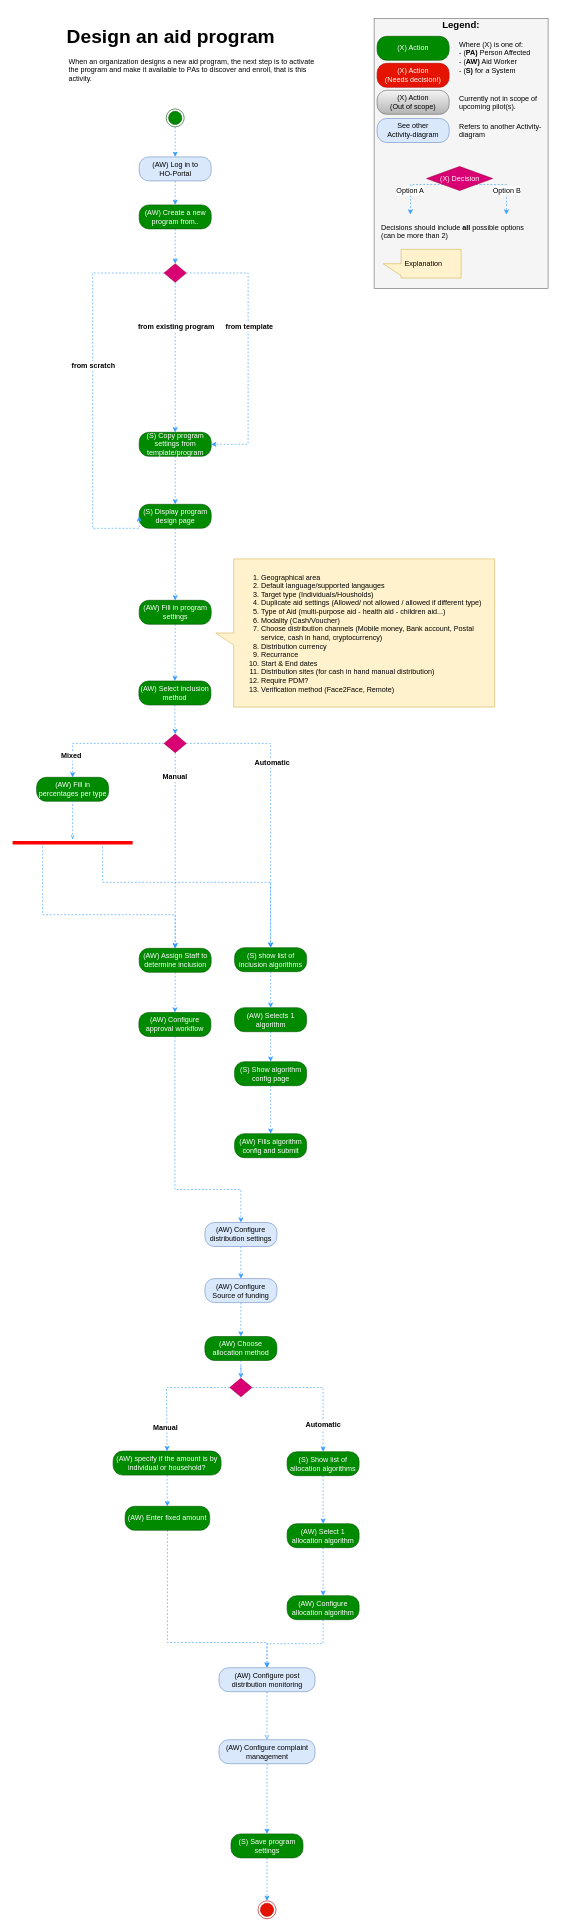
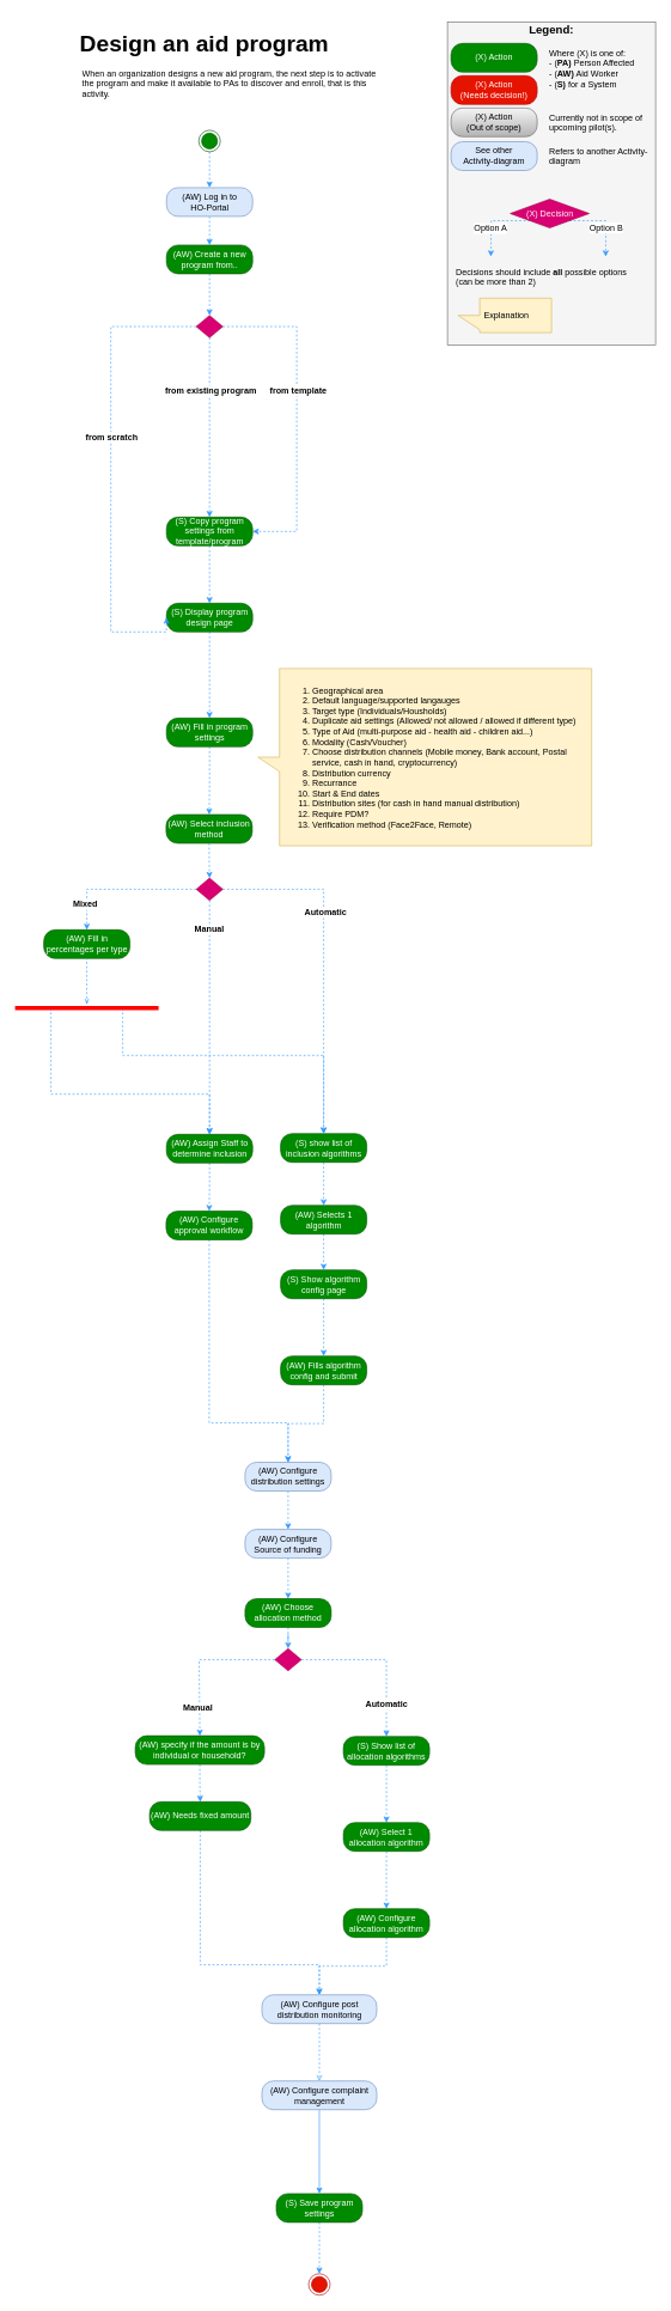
+ <mxCell id="57" style="edgeStyle=orthogonalEdgeStyle;rounded=0;orthogonalLoop=1;jettySize=auto;html=1;entryX=0.5;entryY=0;entryDx=0;entryDy=0;dashed=1;endArrow=classic;strokeColor=#3399FF;fontColor=#000000;fontStyle=1;" parent="1" source="58" target="67" edge="1"><mxGeometry relative="1" as="geometry"><mxPoint x="451.333" y="1984.833" as="targetPoint" /></mxGeometry></mxCell>
- <mxCell id="91" value="(AW) Enter fixed amount" style="rounded=1;whiteSpace=wrap;html=1;arcSize=40;fillColor=#008a00;strokeColor=#005700;fontColor=#ffffff;" vertex="1" parent="1"><mxGeometry x="208" y="2510" width="141" height="40" as="geometry" /></mxCell>
+ <mxCell id="91" value="(AW) Needs fixed amount" style="rounded=1;whiteSpace=wrap;html=1;arcSize=40;fillColor=#008a00;strokeColor=#005700;fontColor=#ffffff;" vertex="1" parent="1"><mxGeometry x="208" y="2510" width="141" height="40" as="geometry" /></mxCell>
- <mxCell id="85" value="" style="edgeStyle=orthogonalEdgeStyle;rounded=0;orthogonalLoop=1;jettySize=auto;html=1;dashed=1;strokeColor=#3399FF;entryX=0.5;entryY=0;entryDx=0;entryDy=0;" parent="1" source="86" target="88" edge="1"><mxGeometry relative="1" as="geometry"><mxPoint x="444.5" y="3019" as="targetPoint" /></mxGeometry></mxCell>
+ <mxCell id="85" value="" style="edgeStyle=orthogonalEdgeStyle;rounded=0;orthogonalLoop=1;jettySize=auto;html=1;dashed=0;strokeColor=#3399FF;entryX=0.5;entryY=0;entryDx=0;entryDy=0;" parent="1" source="86" target="88" edge="1"><mxGeometry relative="1" as="geometry"><mxPoint x="444.5" y="3019" as="targetPoint" /></mxGeometry></mxCell>
